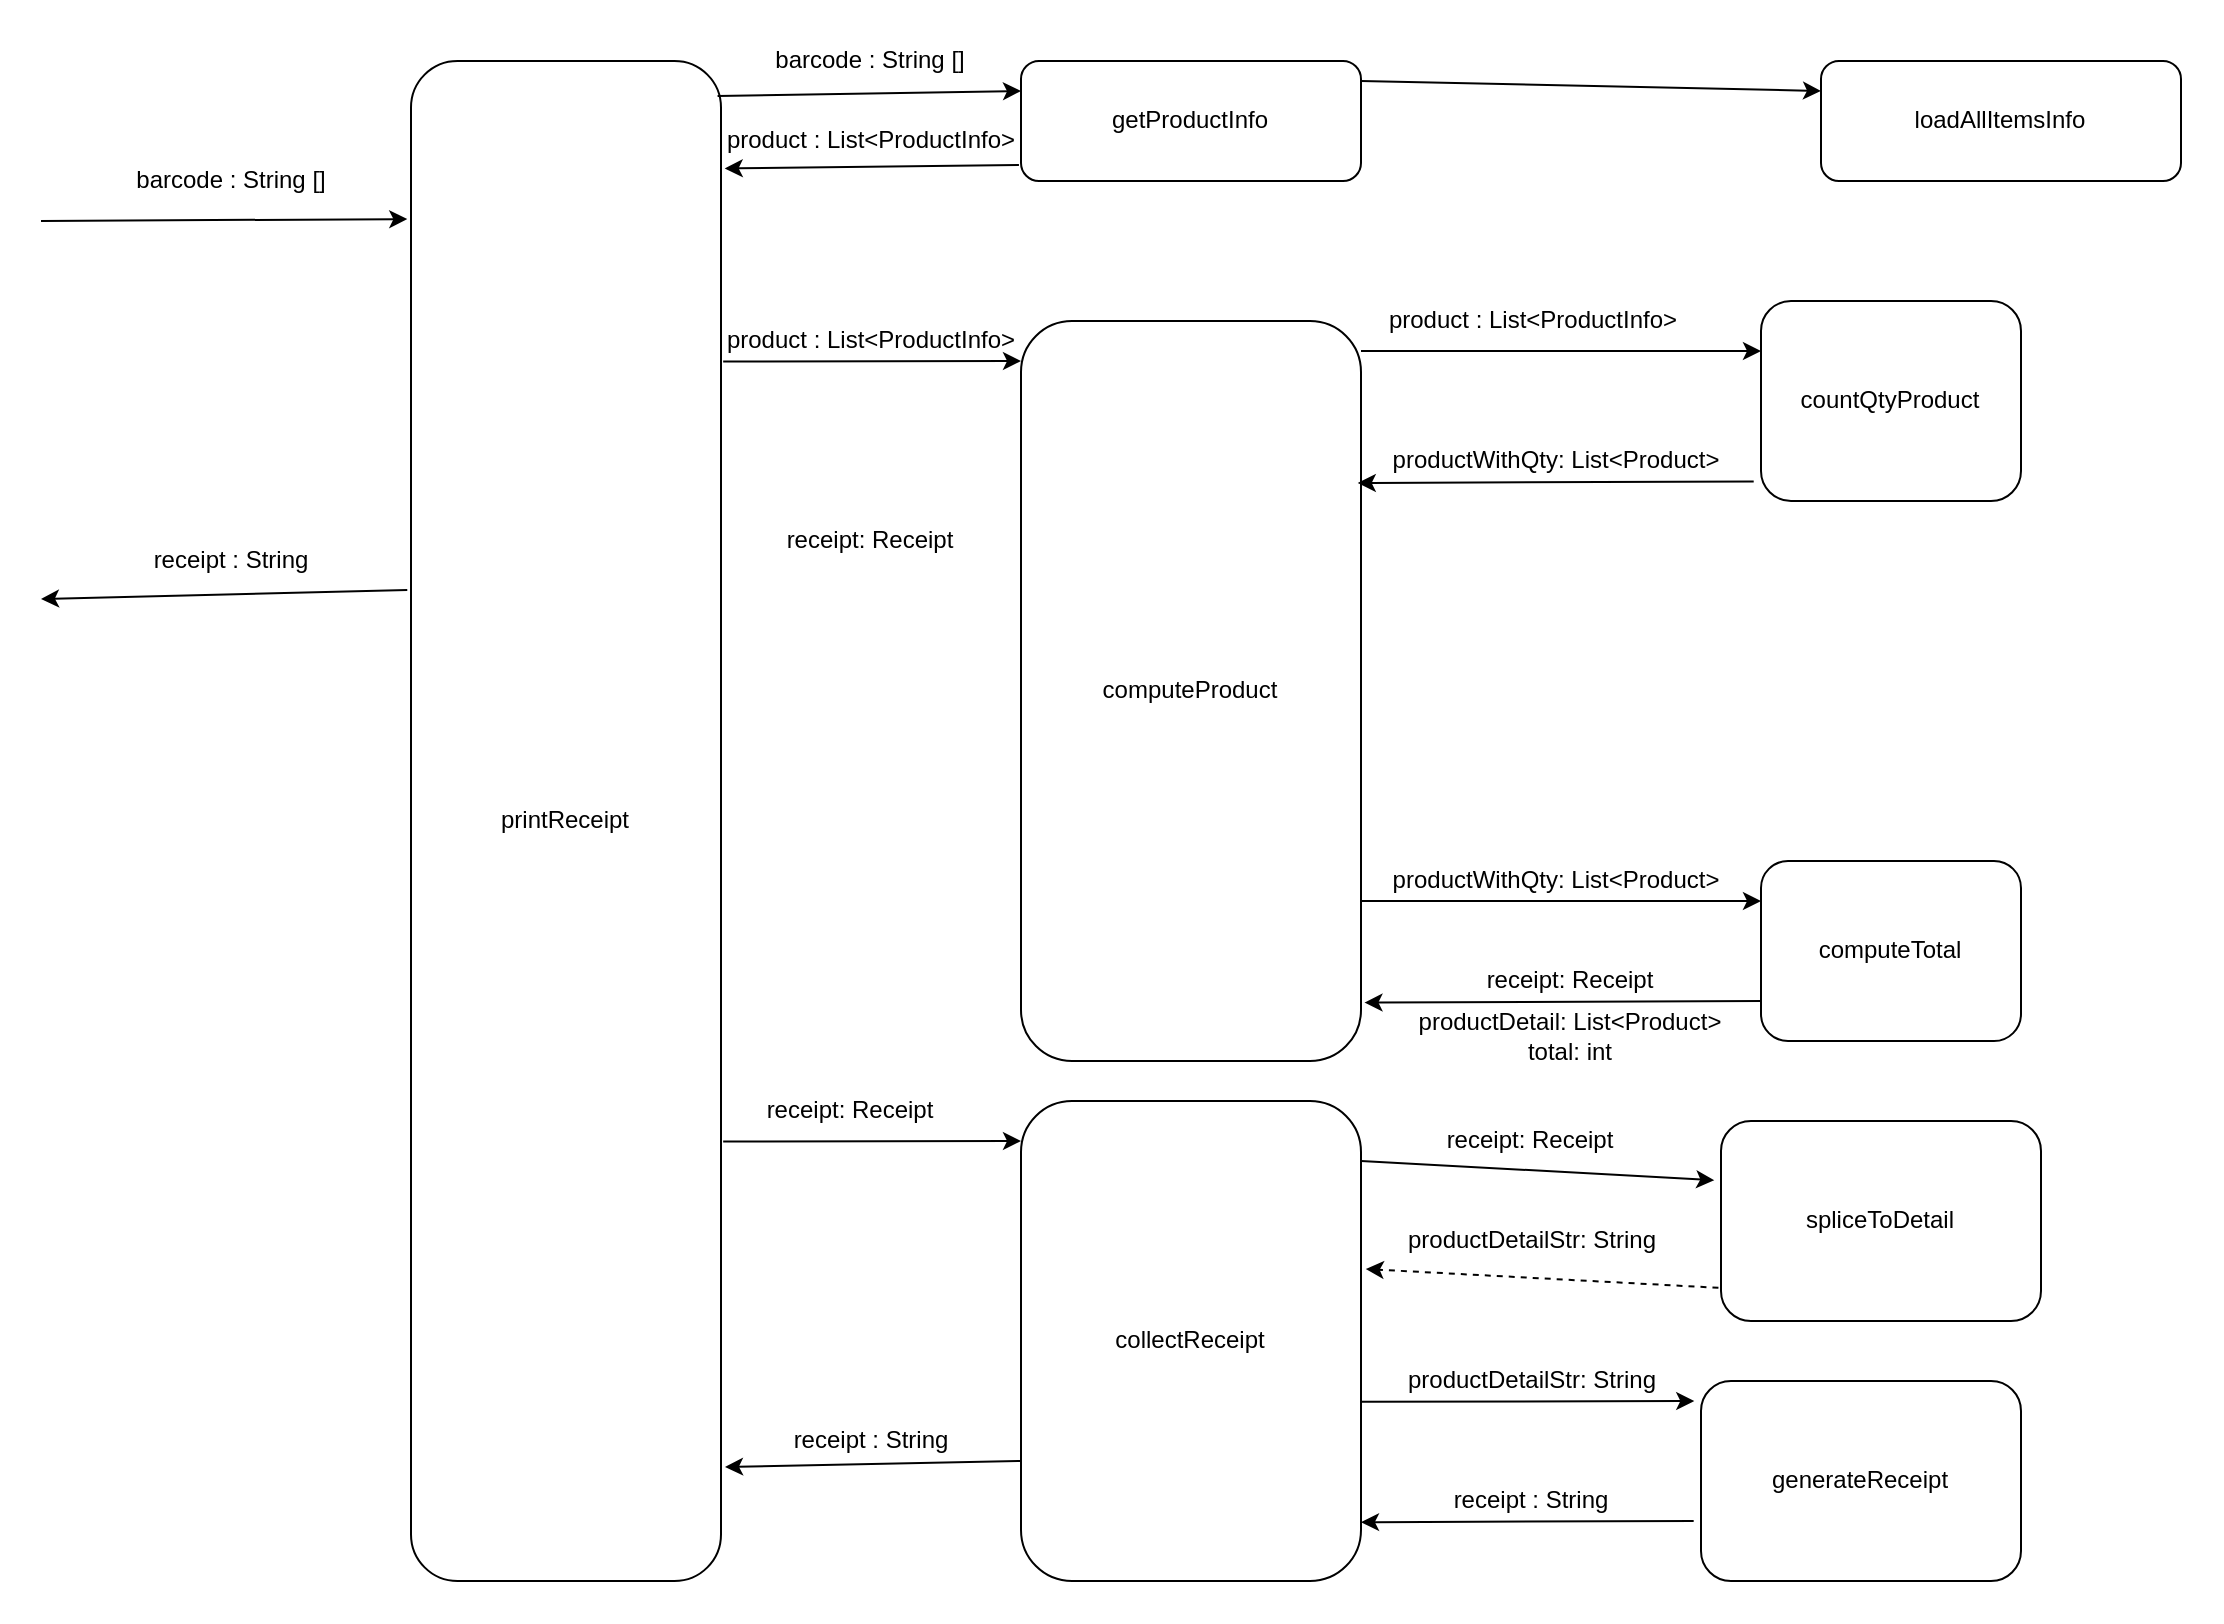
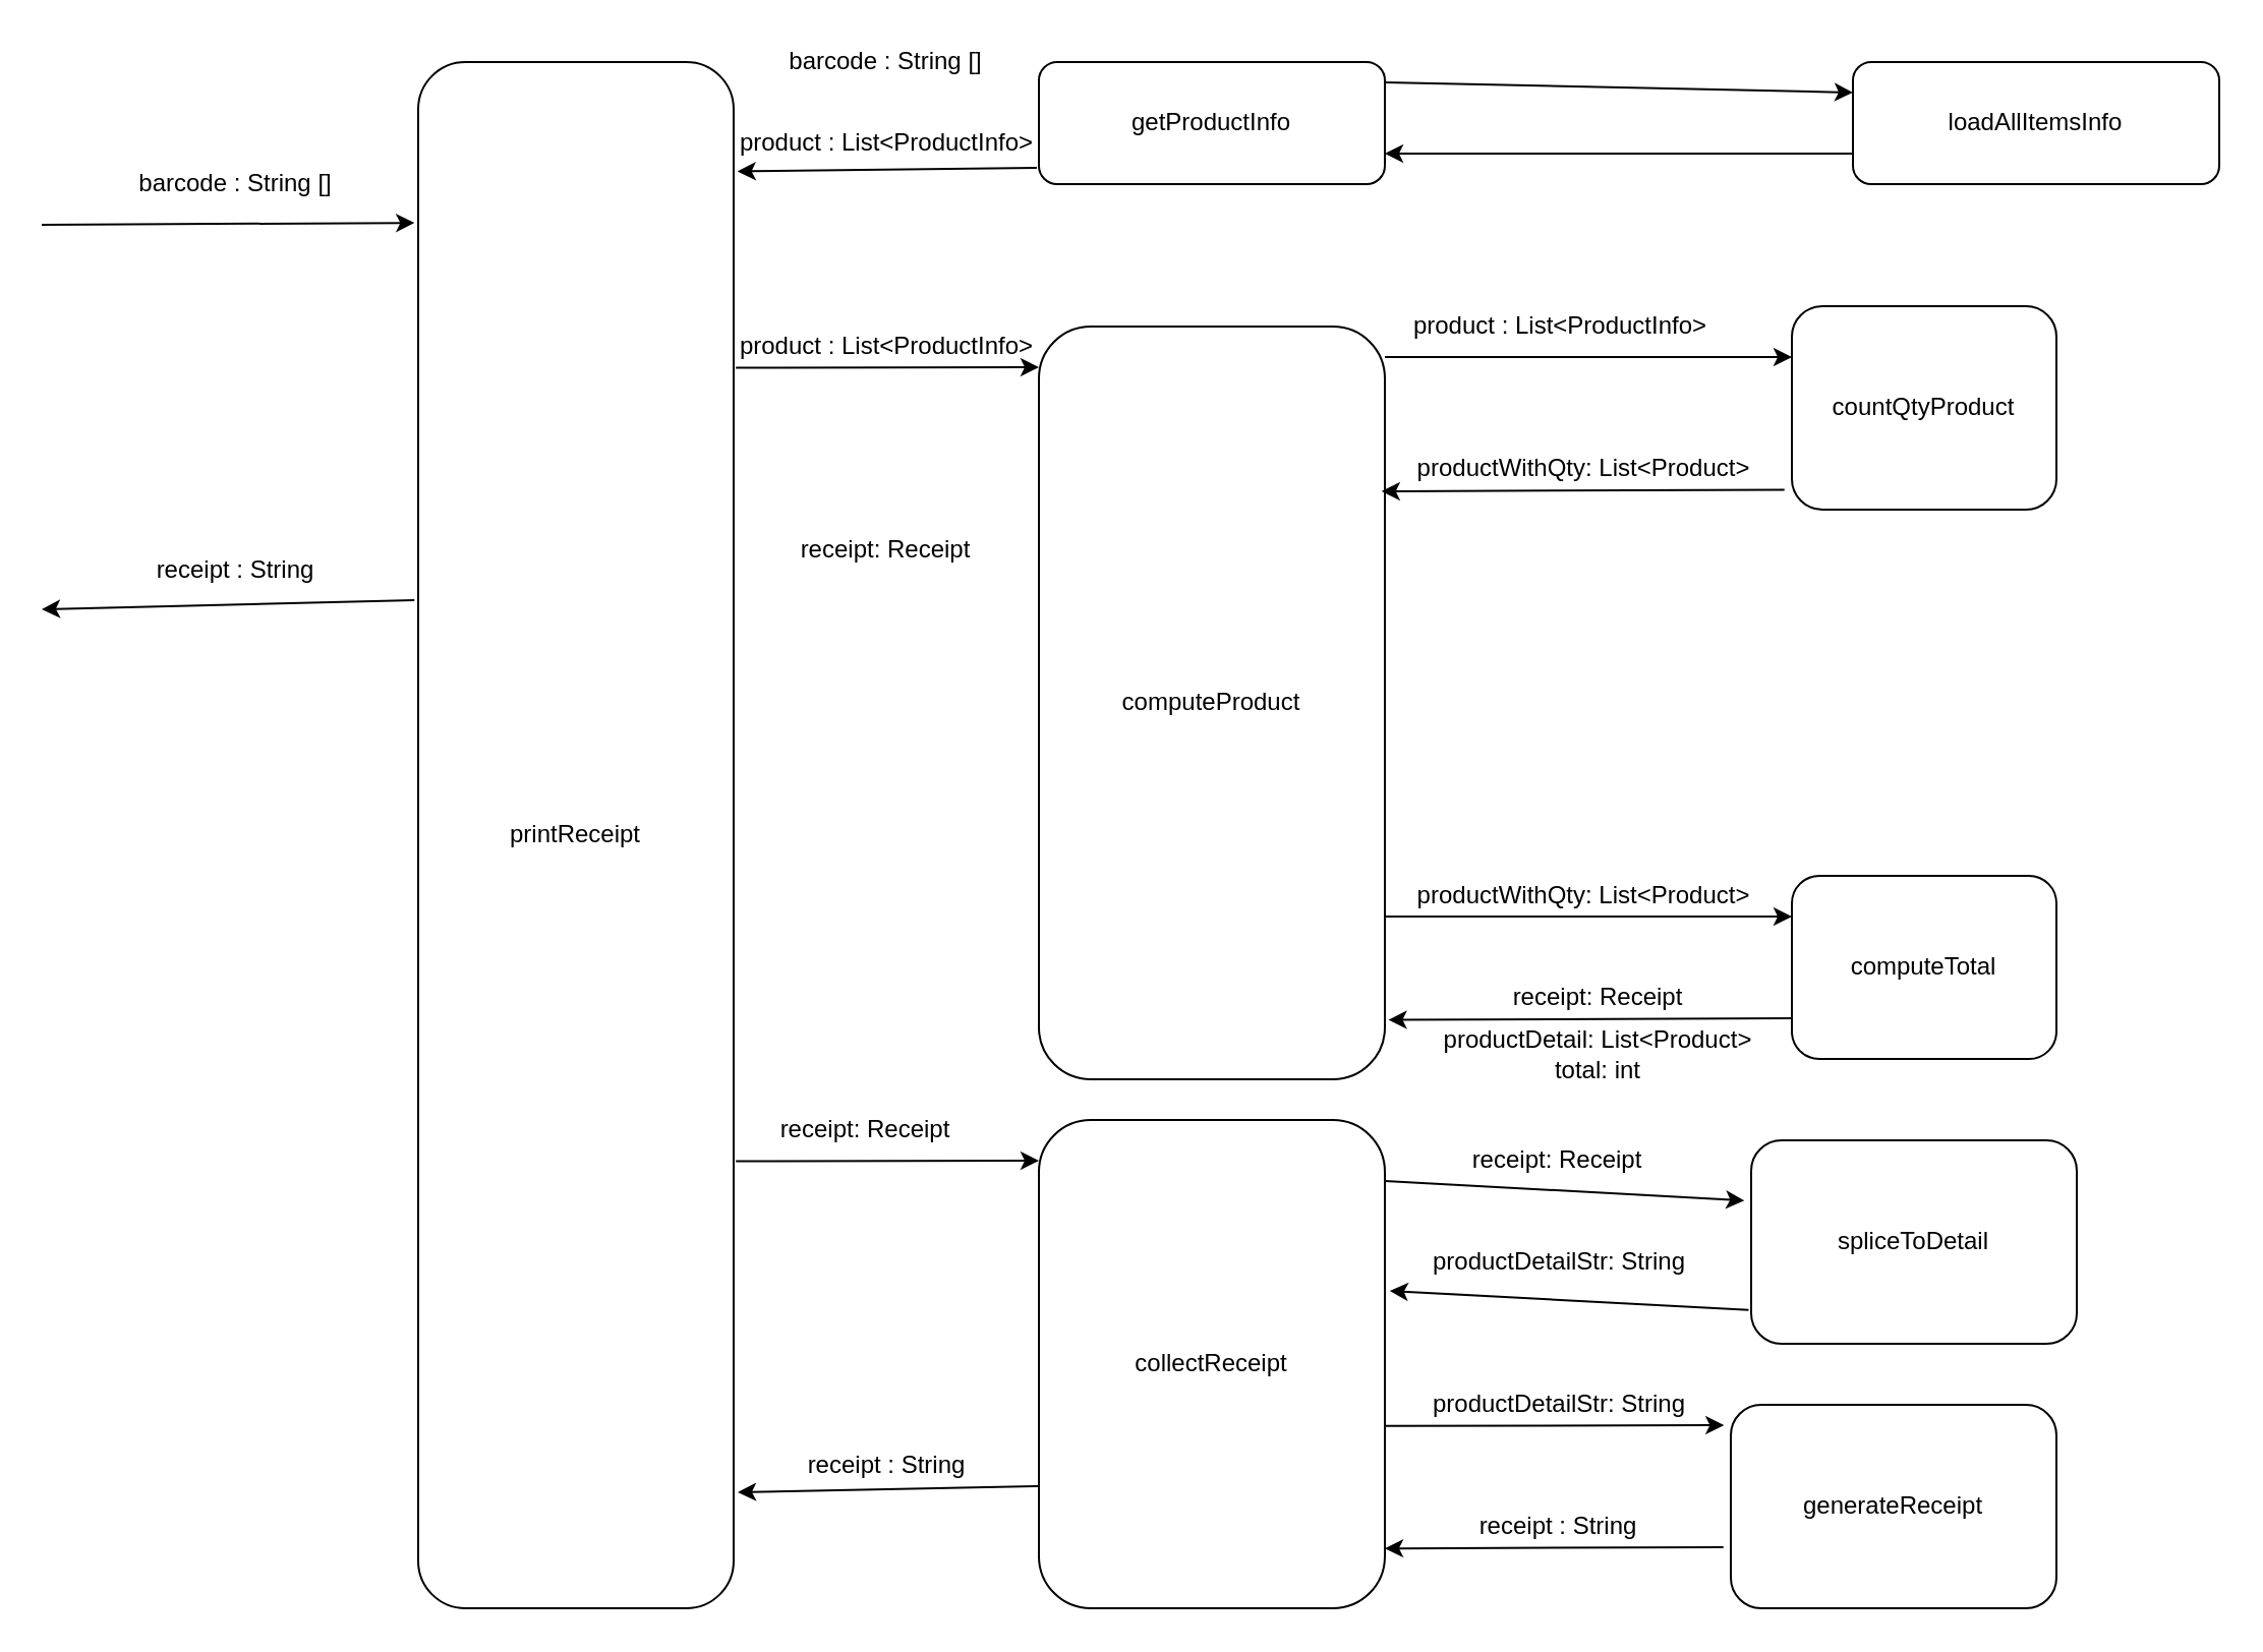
- <mxCell id="8" value="" style="endArrow=classic;html=1;entryX=0;entryY=0.25;entryDx=0;entryDy=0;exitX=0.989;exitY=0.023;exitDx=0;exitDy=0;exitPerimeter=0;" edge="1" parent="1" source="2" target="7"><mxGeometry width="50" height="50" relative="1" as="geometry"><mxPoint x="400" y="100" as="sourcePoint" /><mxPoint x="450" y="50" as="targetPoint" /></mxGeometry></mxCell>
+ <mxCell id="43" value="" style="endArrow=classic;html=1;exitX=0;exitY=0.75;exitDx=0;exitDy=0;entryX=1;entryY=0.75;entryDx=0;entryDy=0;" edge="1" parent="1" source="42" target="7"><mxGeometry width="50" height="50" relative="1" as="geometry"><mxPoint x="760" y="85" as="sourcePoint" /><mxPoint x="810" y="35" as="targetPoint" /></mxGeometry></mxCell>
- <mxCell id="34" value="" style="endArrow=classic;html=1;exitX=-0.008;exitY=0.834;exitDx=0;exitDy=0;exitPerimeter=0;entryX=1.014;entryY=0.35;entryDx=0;entryDy=0;entryPerimeter=0;dashed=1;" edge="1" parent="1" source="31" target="26"><mxGeometry width="50" height="50" relative="1" as="geometry"><mxPoint x="810" y="620" as="sourcePoint" /><mxPoint x="860" y="570" as="targetPoint" /></mxGeometry></mxCell>
+ <mxCell id="34" value="" style="endArrow=classic;html=1;exitX=-0.008;exitY=0.834;exitDx=0;exitDy=0;exitPerimeter=0;entryX=1.014;entryY=0.35;entryDx=0;entryDy=0;entryPerimeter=0;" edge="1" parent="1" source="31" target="26"><mxGeometry width="50" height="50" relative="1" as="geometry"><mxPoint x="810" y="620" as="sourcePoint" /><mxPoint x="860" y="570" as="targetPoint" /></mxGeometry></mxCell>
